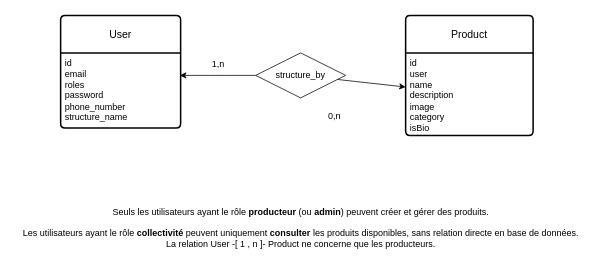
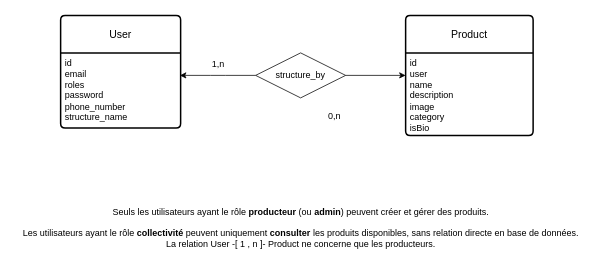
- <mxCell id="8" value="" style="edgeStyle=none;html=1;" edge="1" parent="1" source="10" target="5"><mxGeometry relative="1" as="geometry" /></mxCell>
+ <mxCell id="8" value="" style="edgeStyle=none;html=1;entryX=0;entryY=0.5;entryDx=0;entryDy=0;" edge="1" parent="1" source="10" target="4"><mxGeometry relative="1" as="geometry" /></mxCell>
